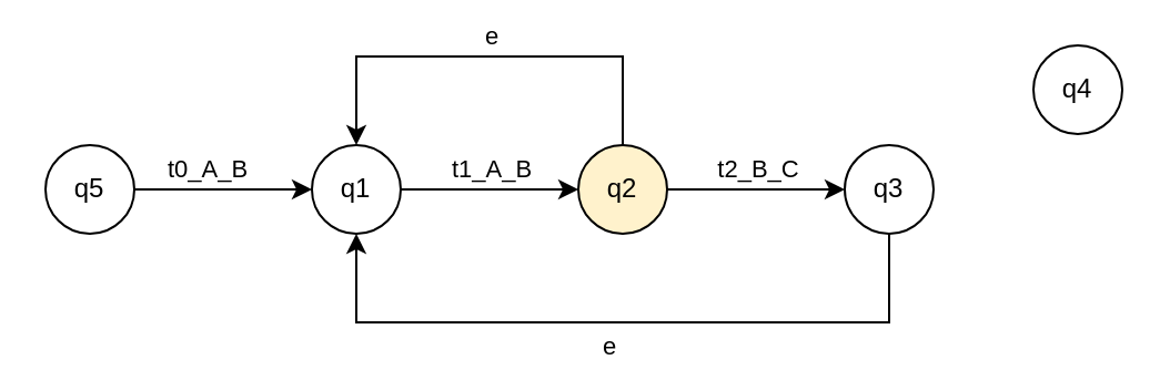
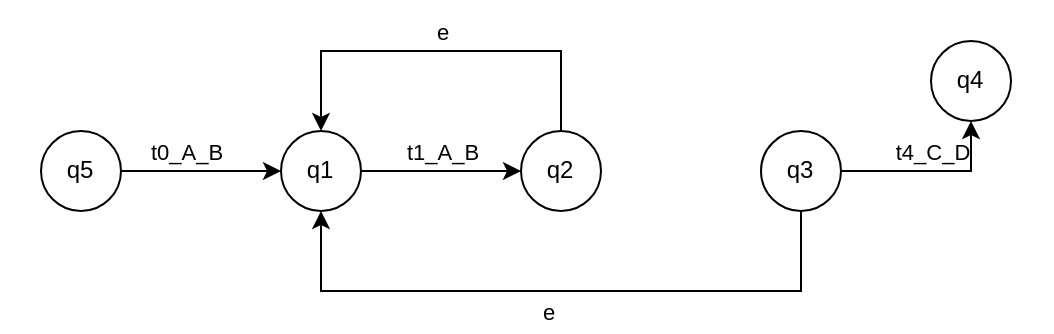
- <mxCell id="6" value="q2" style="ellipse;whiteSpace=wrap;html=1;aspect=fixed;fillColor=#fff2cc;" parent="1" vertex="1"><mxGeometry x="260" y="65" width="40" height="40" as="geometry" /></mxCell>
+ <mxCell id="6" value="q2" style="ellipse;whiteSpace=wrap;html=1;aspect=fixed;" parent="1" vertex="1"><mxGeometry x="260" y="65" width="40" height="40" as="geometry" /></mxCell>
- <mxCell id="2" style="edgeStyle=orthogonalEdgeStyle;rounded=0;orthogonalLoop=1;jettySize=auto;html=1;" parent="1" source="6" target="14" edge="1"><mxGeometry relative="1" as="geometry"><mxPoint x="330" y="85" as="targetPoint" /></mxGeometry></mxCell>
- <mxCell id="3" value="t2_B_C" style="edgeLabel;html=1;align=center;verticalAlign=middle;resizable=0;points=[];" parent="2" vertex="1" connectable="0"><mxGeometry y="4" relative="1" as="geometry"><mxPoint y="-6" as="offset" /></mxGeometry></mxCell>
+ <mxCell id="12" style="edgeStyle=orthogonalEdgeStyle;rounded=0;orthogonalLoop=1;jettySize=auto;html=1;" parent="1" source="14" target="18" edge="1"><mxGeometry relative="1" as="geometry" /></mxCell>
+ <mxCell id="13" value="t4_C_D" style="edgeLabel;html=1;align=center;verticalAlign=middle;resizable=0;points=[];" parent="12" vertex="1" connectable="0"><mxGeometry x="0.075" y="-2" relative="1" as="geometry"><mxPoint x="-3" y="-12" as="offset" /></mxGeometry></mxCell>
